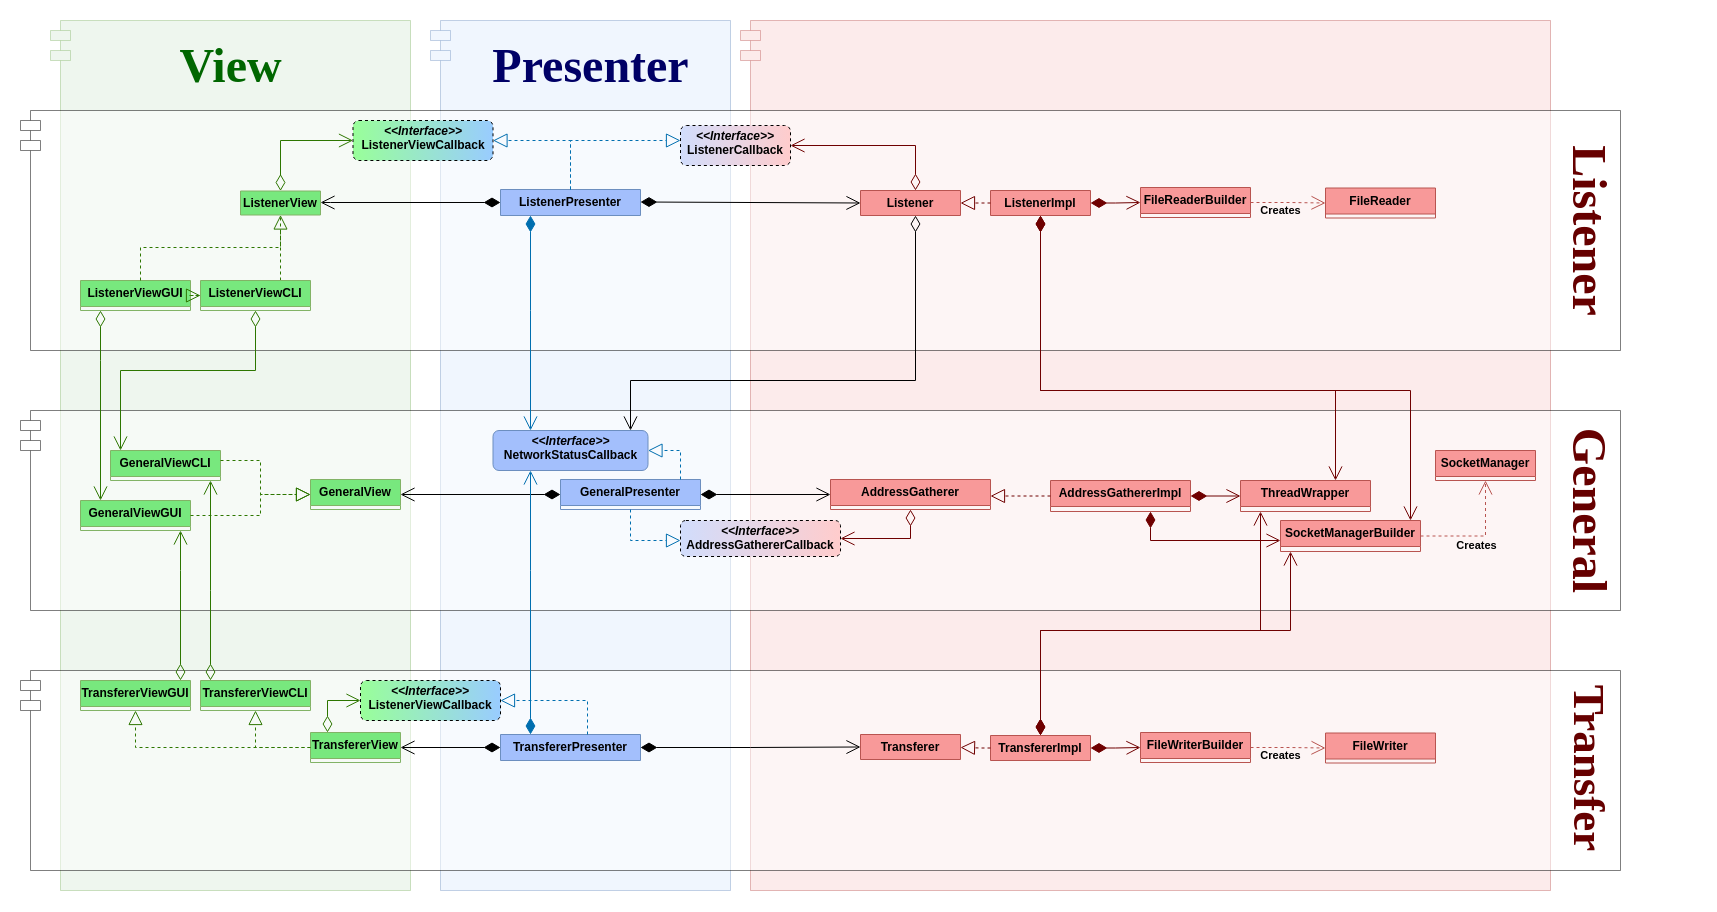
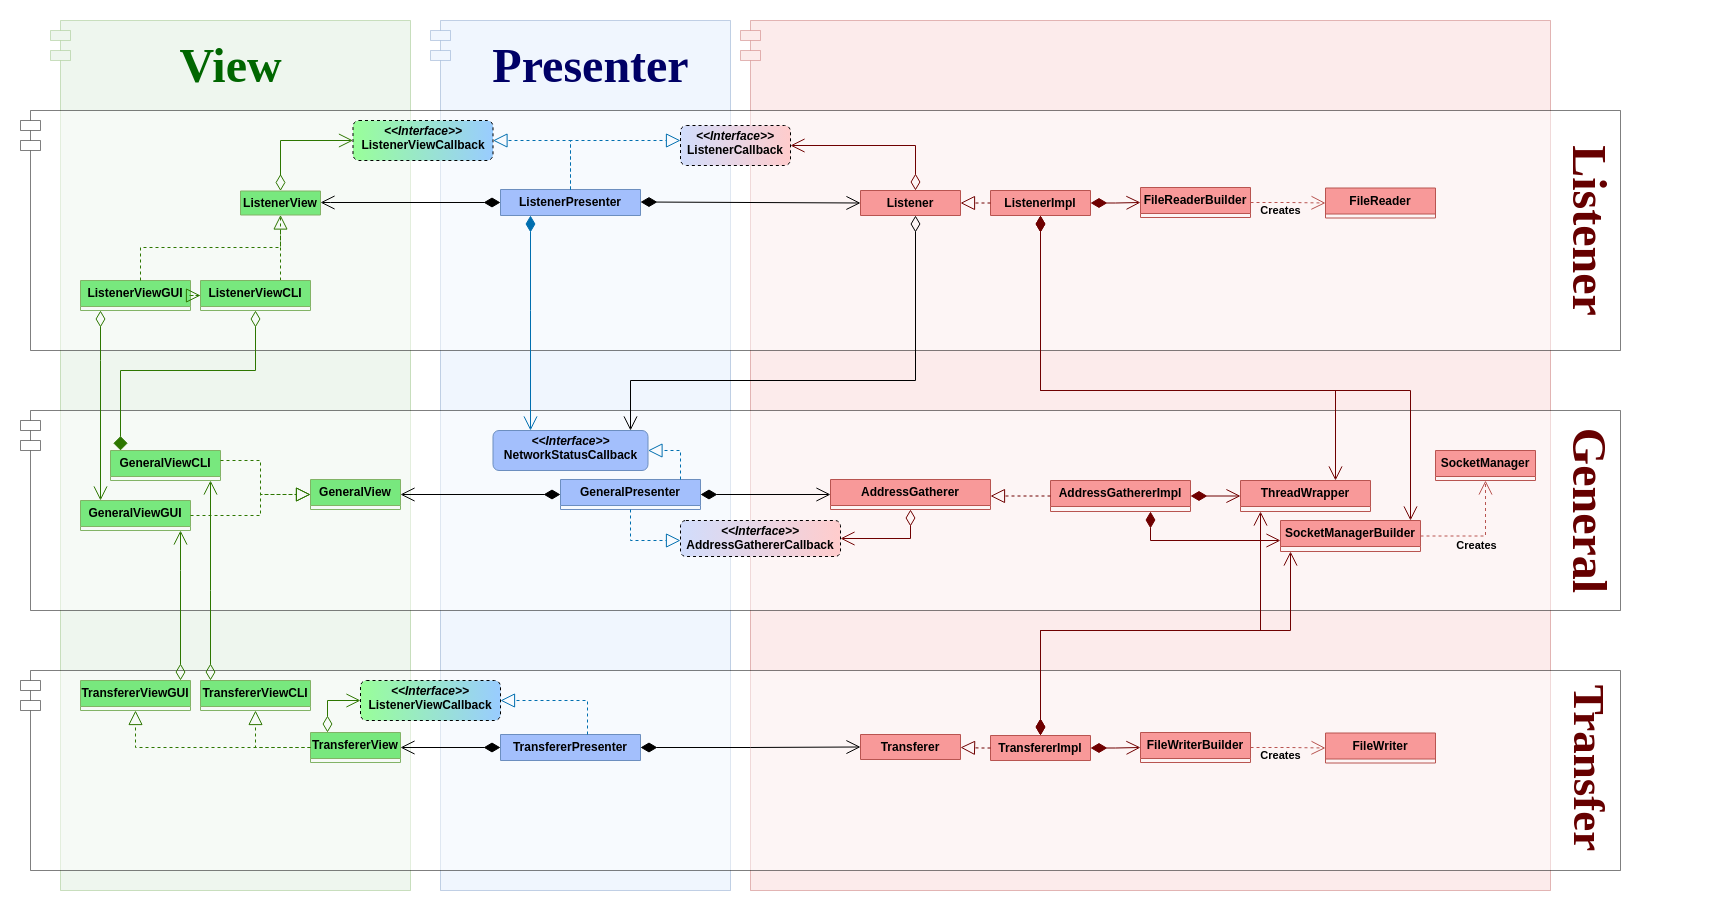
- <mxCell id="30" value="" style="endArrow=open;html=1;endSize=12;startArrow=diamondThin;startSize=14;startFill=0;edgeStyle=orthogonalEdgeStyle;align=left;verticalAlign=bottom;rounded=0;fillColor=#60a917;strokeColor=#2D7600;fontStyle=1" parent="1" source="66" target="27" edge="1"><mxGeometry x="-1" y="3" relative="1" as="geometry"><mxPoint x="410" y="330" as="sourcePoint" /><mxPoint x="480" y="130" as="targetPoint" /><Array as="points"><mxPoint x="255" y="370" /><mxPoint x="120" y="370" /></Array></mxGeometry></mxCell>
+ <mxCell id="30" value="" style="endArrow=diamond;html=1;endSize=12;startArrow=diamondThin;startSize=14;startFill=0;edgeStyle=orthogonalEdgeStyle;align=left;verticalAlign=bottom;rounded=0;fillColor=#60a917;strokeColor=#2D7600;fontStyle=1;" parent="1" source="66" target="27" edge="1"><mxGeometry x="-1" y="3" relative="1" as="geometry"><mxPoint x="410" y="330" as="sourcePoint" /><mxPoint x="480" y="130" as="targetPoint" /><Array as="points"><mxPoint x="255" y="370" /><mxPoint x="120" y="370" /></Array></mxGeometry></mxCell>
- <mxCell id="57" value="" style="endArrow=open;html=1;endSize=12;startArrow=diamondThin;startSize=14;startFill=1;edgeStyle=orthogonalEdgeStyle;align=left;verticalAlign=bottom;rounded=0;fillColor=#1ba1e2;strokeColor=#006EAF;fontStyle=1" parent="1" source="56" target="16" edge="1"><mxGeometry x="-1" y="3" relative="1" as="geometry"><mxPoint x="600" y="350" as="sourcePoint" /><mxPoint x="600" y="565" as="targetPoint" /><Array as="points"><mxPoint x="530" y="570" /><mxPoint x="530" y="570" /></Array></mxGeometry></mxCell>
